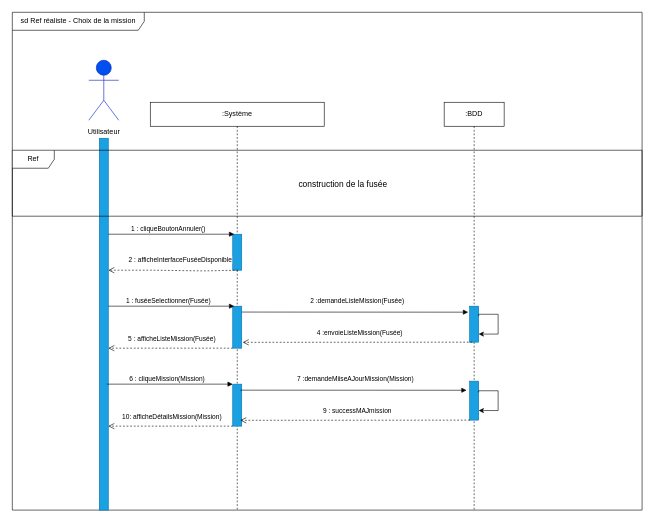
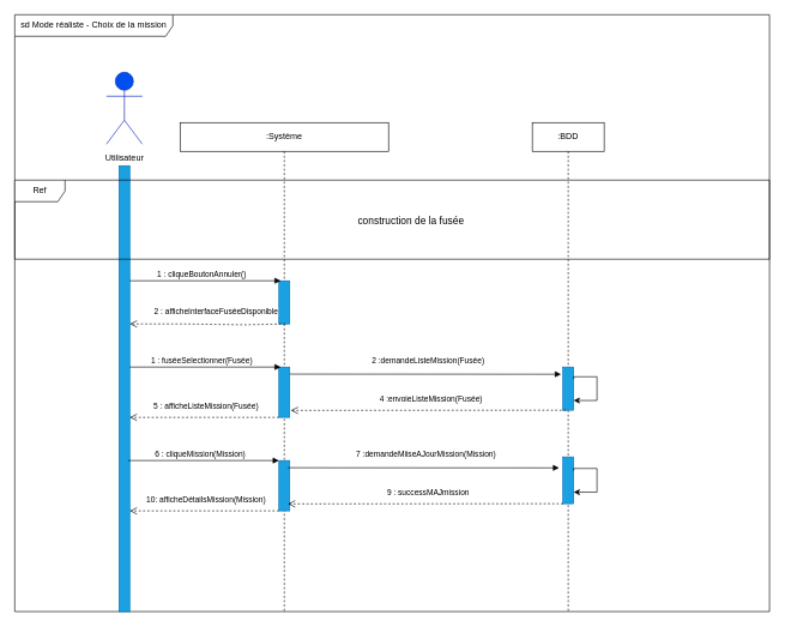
- <mxCell id="2" value="sd Ref réaliste - Choix de la mission " style="shape=umlFrame;whiteSpace=wrap;html=1;width=220;height=30;" parent="1" vertex="1"><mxGeometry x="20" y="20" width="1050" height="830" as="geometry" /></mxCell>
+ <mxCell id="2" value="sd Mode réaliste - Choix de la mission " style="shape=umlFrame;whiteSpace=wrap;html=1;width=220;height=30;" parent="1" vertex="1"><mxGeometry x="20" y="20" width="1050" height="830" as="geometry" /></mxCell>
